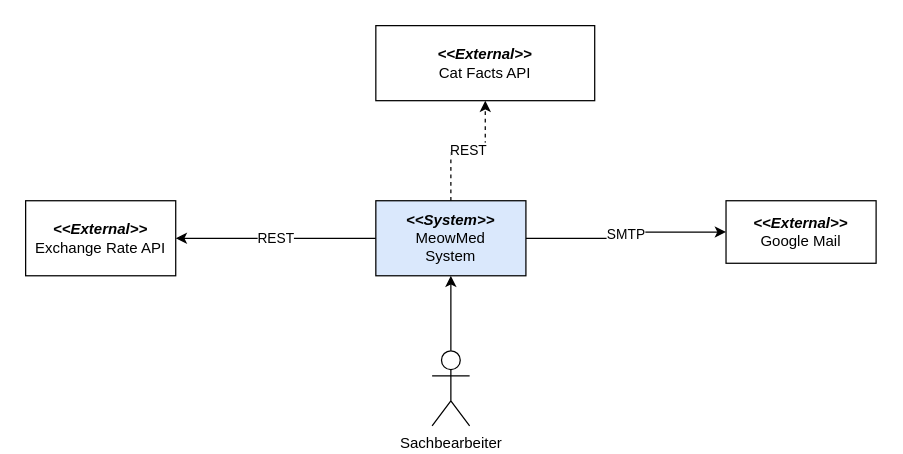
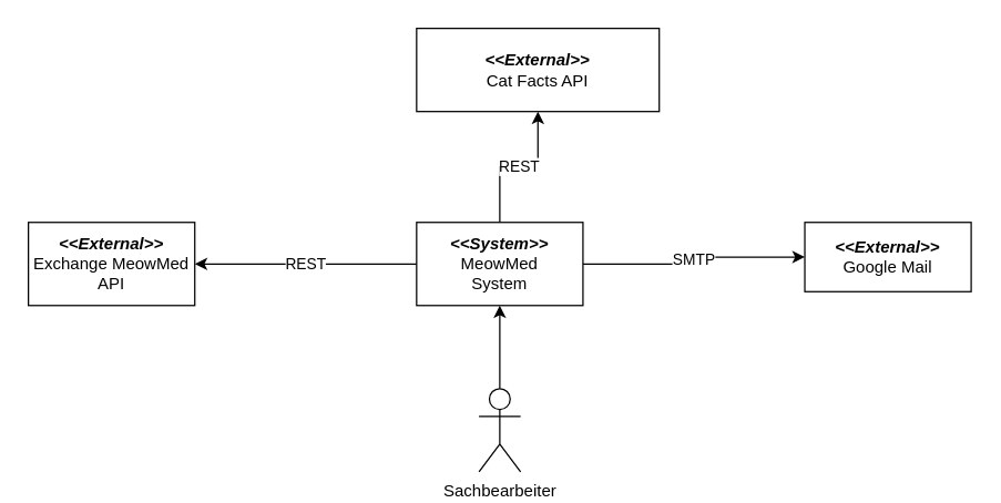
- <mxCell id="4" value="REST" style="edgeStyle=orthogonalEdgeStyle;rounded=0;orthogonalLoop=1;jettySize=auto;html=1;dashed=1;" edge="1" parent="1" source="5" target="7"><mxGeometry relative="1" as="geometry" /></mxCell>
+ <mxCell id="4" value="REST" style="edgeStyle=orthogonalEdgeStyle;rounded=0;orthogonalLoop=1;jettySize=auto;html=1;" edge="1" parent="1" source="5" target="7"><mxGeometry relative="1" as="geometry" /></mxCell>
- <mxCell id="8" value="&lt;b&gt;&lt;i&gt;&amp;lt;&amp;lt;External&amp;gt;&amp;gt;&lt;/i&gt;&lt;/b&gt;&lt;br&gt;Exchange Rate API" style="rounded=0;whiteSpace=wrap;html=1;" vertex="1" parent="1"><mxGeometry x="20" y="160" width="120" height="60" as="geometry" /></mxCell>
+ <mxCell id="8" value="&lt;b&gt;&lt;i&gt;&amp;lt;&amp;lt;External&amp;gt;&amp;gt;&lt;/i&gt;&lt;/b&gt;&lt;br&gt;Exchange MeowMed API" style="rounded=0;whiteSpace=wrap;html=1;" vertex="1" parent="1"><mxGeometry x="20" y="160" width="120" height="60" as="geometry" /></mxCell>
- <mxCell id="5" value="&lt;i&gt;&lt;b&gt;&amp;lt;&amp;lt;System&amp;gt;&amp;gt;&lt;/b&gt;&lt;br&gt;&lt;/i&gt;MeowMed &lt;br&gt;System" style="rounded=0;whiteSpace=wrap;html=1;fillColor=#dae8fc;" vertex="1" parent="1"><mxGeometry x="300" y="160" width="120" height="60" as="geometry" /></mxCell>
+ <mxCell id="5" value="&lt;i&gt;&lt;b&gt;&amp;lt;&amp;lt;System&amp;gt;&amp;gt;&lt;/b&gt;&lt;br&gt;&lt;/i&gt;MeowMed &lt;br&gt;System" style="rounded=0;whiteSpace=wrap;html=1;" vertex="1" parent="1"><mxGeometry x="300" y="160" width="120" height="60" as="geometry" /></mxCell>
